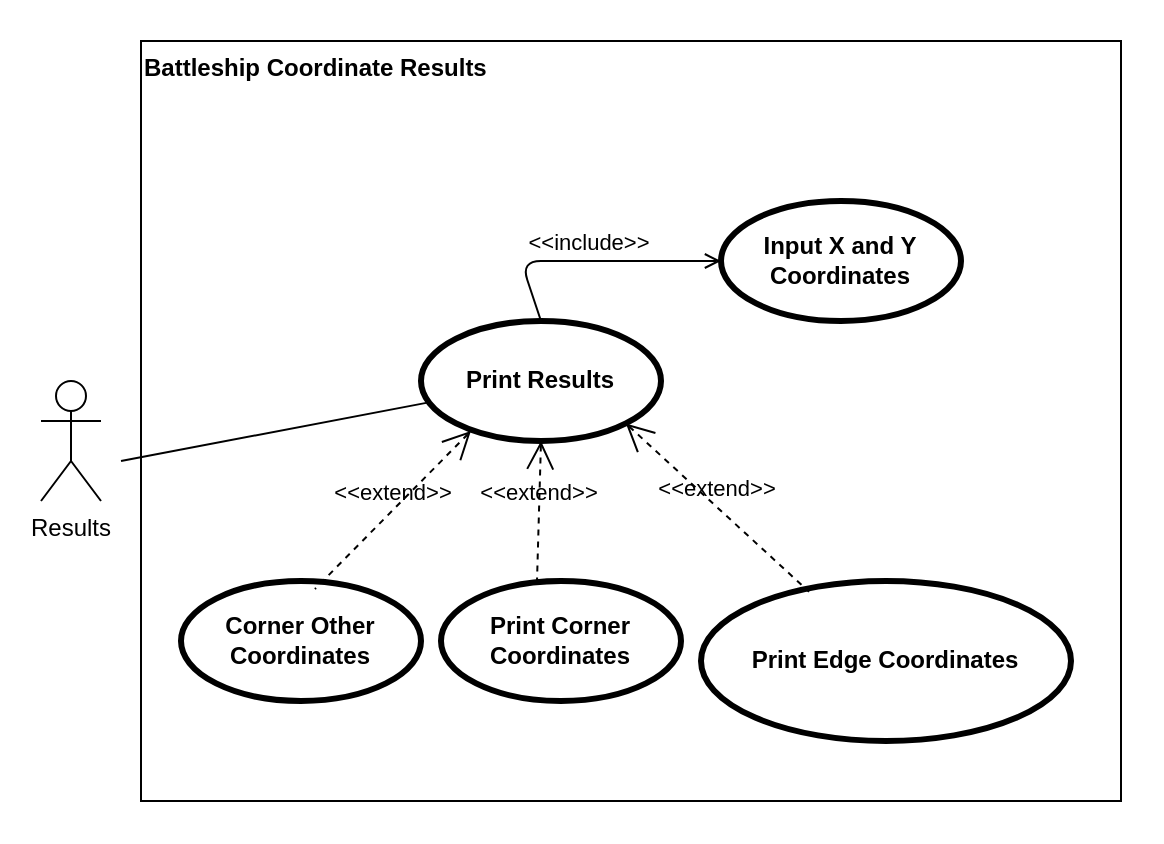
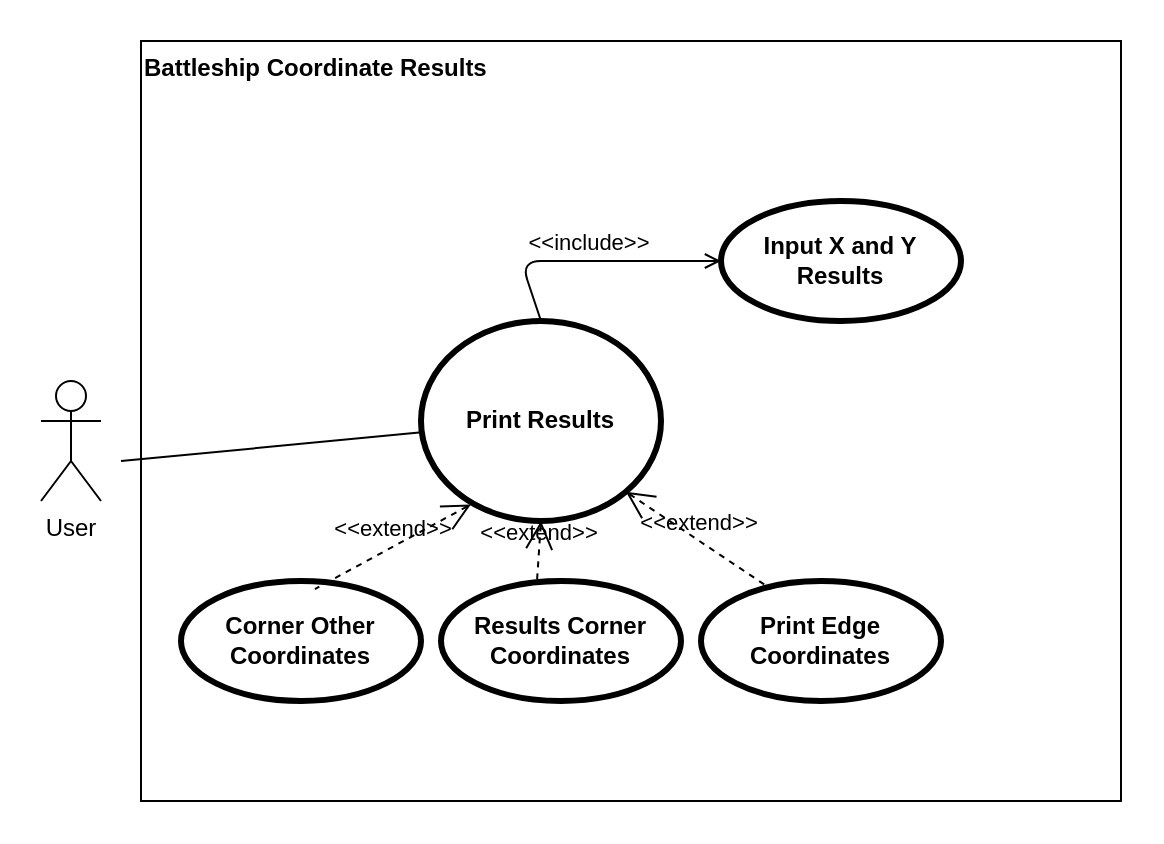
- <mxCell id="12" value="Input X and Y Coordinates" style="shape=ellipse;html=1;strokeWidth=3;fontStyle=1;whiteSpace=wrap;align=center;perimeter=ellipsePerimeter;" vertex="1" parent="1"><mxGeometry x="360" y="100" width="120" height="60" as="geometry" /></mxCell>
+ <mxCell id="12" value="Input X and Y Results" style="shape=ellipse;html=1;strokeWidth=3;fontStyle=1;whiteSpace=wrap;align=center;perimeter=ellipsePerimeter;" vertex="1" parent="1"><mxGeometry x="360" y="100" width="120" height="60" as="geometry" /></mxCell>
- <mxCell id="4" value="Print Results" style="shape=ellipse;html=1;strokeWidth=3;fontStyle=1;whiteSpace=wrap;align=center;perimeter=ellipsePerimeter;" parent="1" vertex="1"><mxGeometry x="210" y="160" width="120" height="60" as="geometry" /></mxCell>
+ <mxCell id="4" value="Print Results" style="shape=ellipse;html=1;strokeWidth=3;fontStyle=1;whiteSpace=wrap;align=center;perimeter=ellipsePerimeter;" parent="1" vertex="1"><mxGeometry x="210" y="160" width="120" height="100" as="geometry" /></mxCell>
- <mxCell id="2" value="Results" style="shape=umlActor;html=1;verticalLabelPosition=bottom;verticalAlign=top;align=center;" parent="1" vertex="1"><mxGeometry x="20" y="190" width="30" height="60" as="geometry" /></mxCell>
+ <mxCell id="2" value="User" style="shape=umlActor;html=1;verticalLabelPosition=bottom;verticalAlign=top;align=center;" parent="1" vertex="1"><mxGeometry x="20" y="190" width="30" height="60" as="geometry" /></mxCell>
- <mxCell id="6" value="Print Corner Coordinates" style="shape=ellipse;html=1;strokeWidth=3;fontStyle=1;whiteSpace=wrap;align=center;perimeter=ellipsePerimeter;" parent="1" vertex="1"><mxGeometry x="220" y="290" width="120" height="60" as="geometry" /></mxCell>
+ <mxCell id="6" value="Results Corner Coordinates" style="shape=ellipse;html=1;strokeWidth=3;fontStyle=1;whiteSpace=wrap;align=center;perimeter=ellipsePerimeter;" parent="1" vertex="1"><mxGeometry x="220" y="290" width="120" height="60" as="geometry" /></mxCell>
- <mxCell id="5" value="Print Edge Coordinates" style="shape=ellipse;html=1;strokeWidth=3;fontStyle=1;whiteSpace=wrap;align=center;perimeter=ellipsePerimeter;" parent="1" vertex="1"><mxGeometry x="350" y="290" width="185" height="80" as="geometry" /></mxCell>
+ <mxCell id="5" value="Print Edge Coordinates" style="shape=ellipse;html=1;strokeWidth=3;fontStyle=1;whiteSpace=wrap;align=center;perimeter=ellipsePerimeter;" parent="1" vertex="1"><mxGeometry x="350" y="290" width="120" height="60" as="geometry" /></mxCell>
